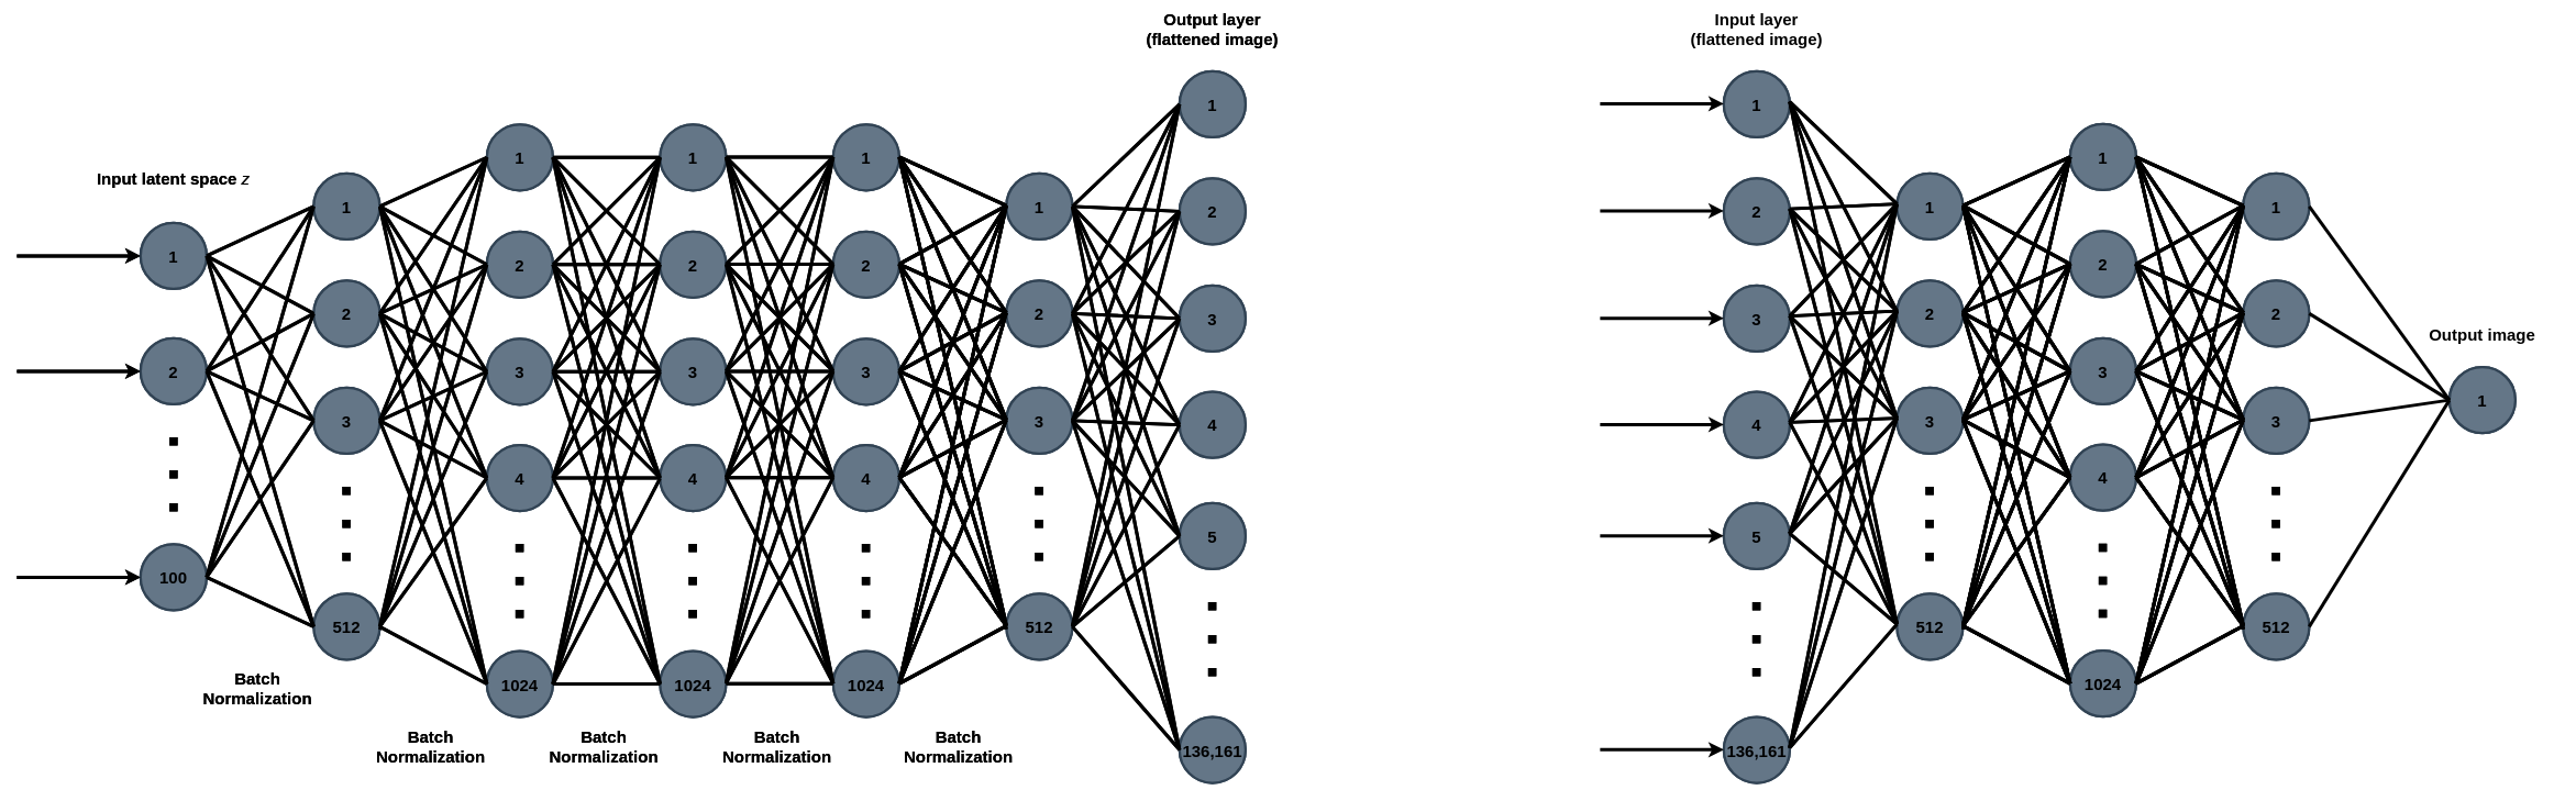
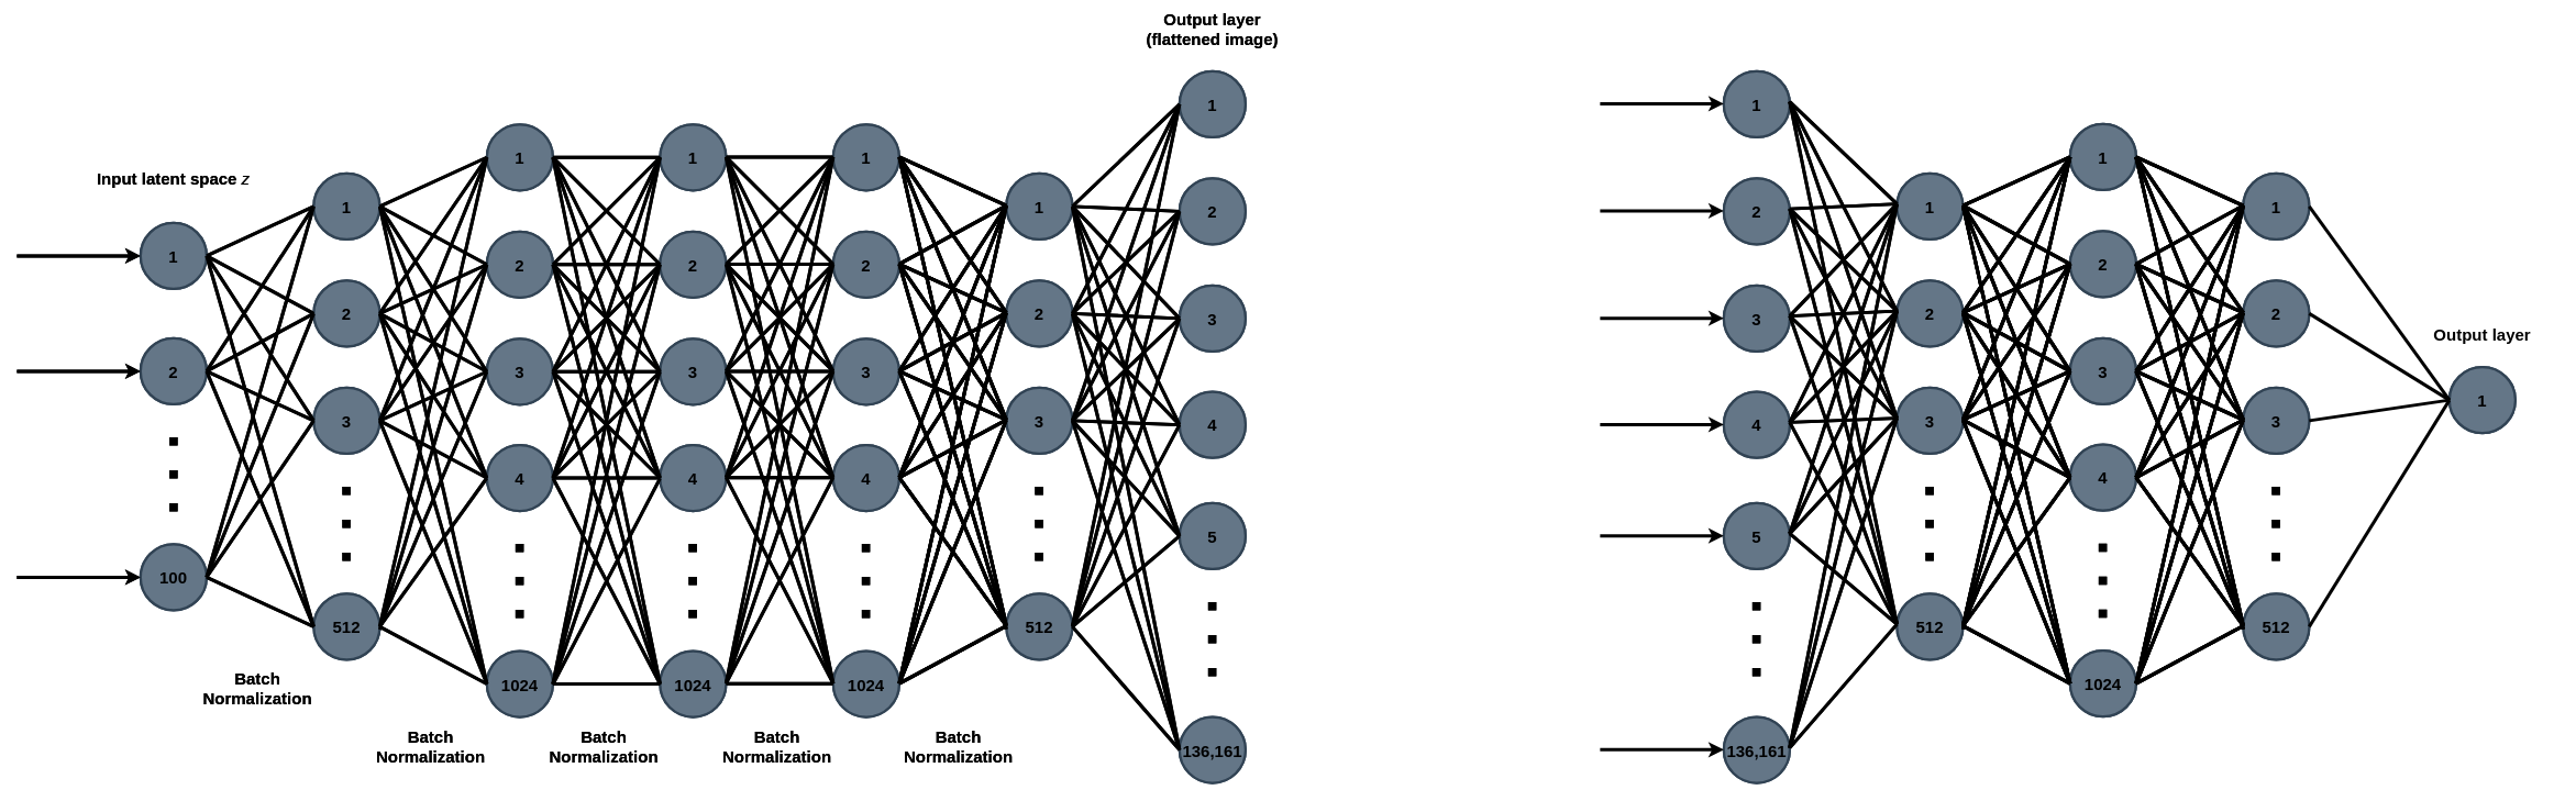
- <mxCell id="775" value="&lt;b&gt;&lt;font style=&quot;font-size: 20px;&quot;&gt;Input layer&lt;/font&gt;&lt;/b&gt;&lt;div&gt;&lt;b&gt;&lt;font style=&quot;font-size: 20px;&quot;&gt;(flattened image)&lt;/font&gt;&lt;/b&gt;&lt;/div&gt;" style="text;html=1;align=center;verticalAlign=middle;whiteSpace=wrap;rounded=0;" vertex="1" parent="1"><mxGeometry x="2038" y="20" width="184" height="30" as="geometry" /></mxCell>
- <mxCell id="774" value="&lt;b&gt;&lt;font style=&quot;font-size: 20px;&quot;&gt;Output image&lt;/font&gt;&lt;/b&gt;" style="text;html=1;align=center;verticalAlign=middle;whiteSpace=wrap;rounded=0;" vertex="1" parent="1"><mxGeometry x="2918" y="390" width="184" height="30" as="geometry" /></mxCell>
+ <mxCell id="774" value="&lt;b&gt;&lt;font style=&quot;font-size: 20px;&quot;&gt;Output layer&lt;/font&gt;&lt;/b&gt;" style="text;html=1;align=center;verticalAlign=middle;whiteSpace=wrap;rounded=0;" vertex="1" parent="1"><mxGeometry x="2918" y="390" width="184" height="30" as="geometry" /></mxCell>
